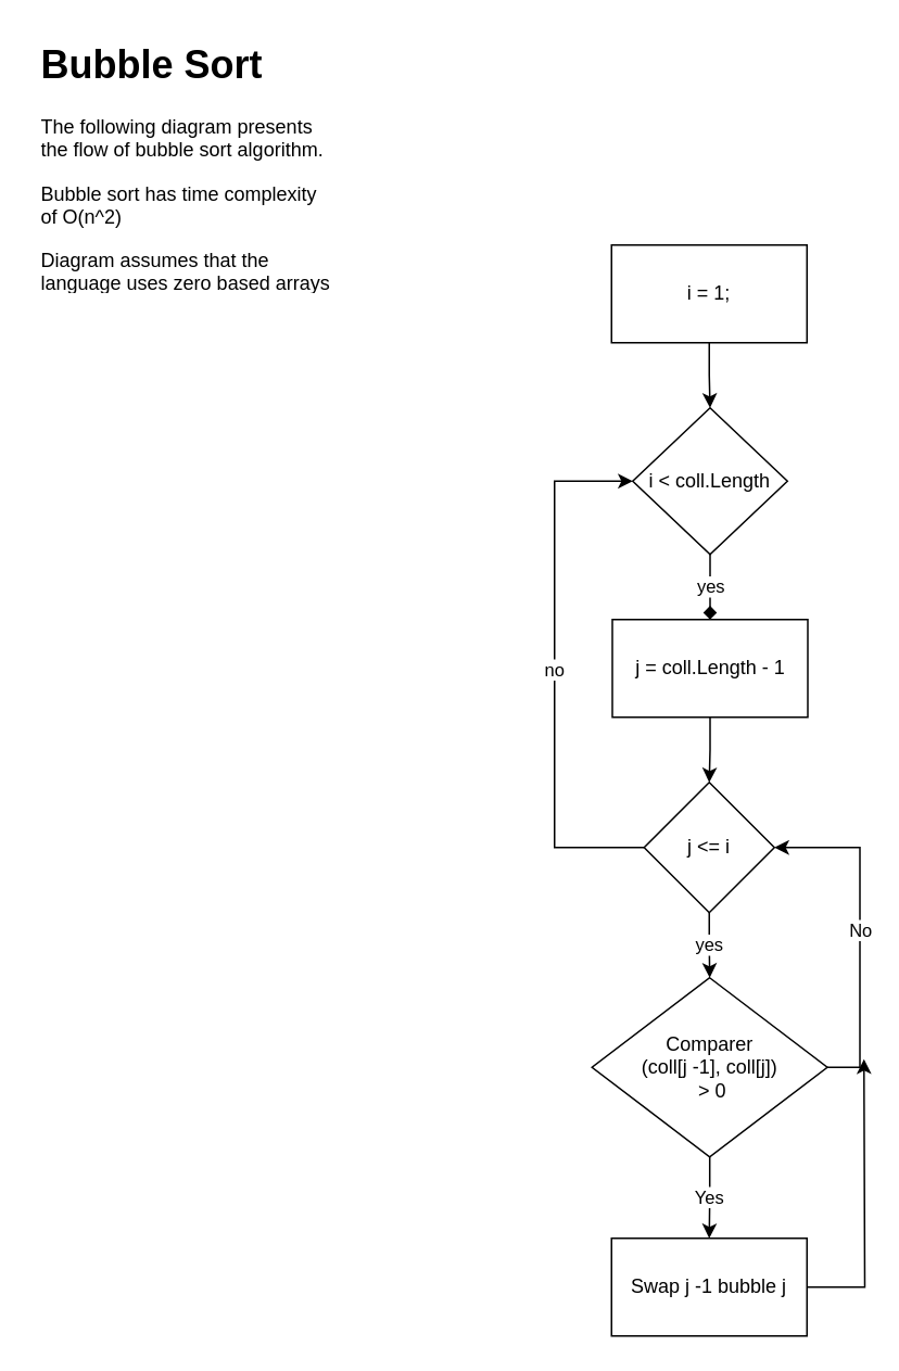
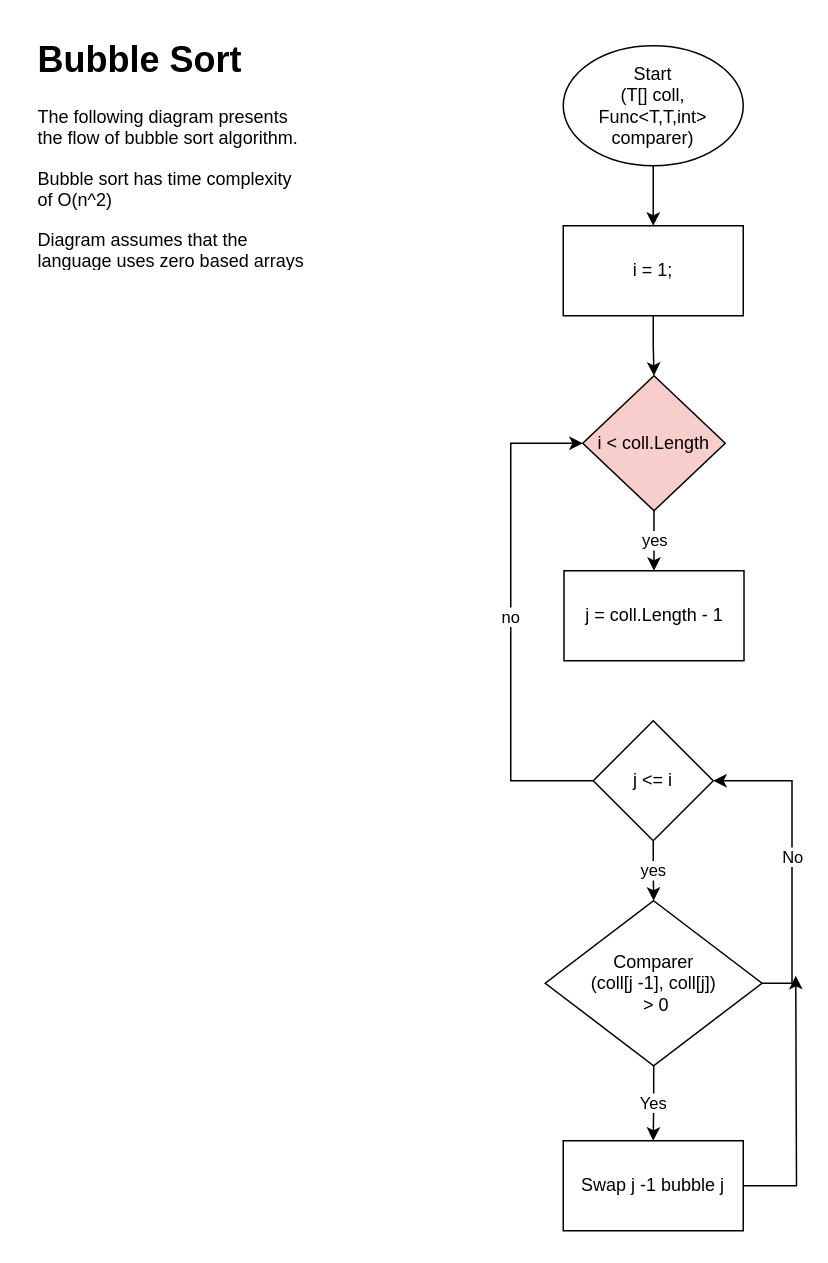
+ <mxCell id="3" value="&lt;div&gt;Start&lt;/div&gt;&lt;div&gt;(T[] coll, Func&amp;lt;T,T,int&amp;gt; comparer)&lt;br&gt;&lt;/div&gt;" style="ellipse;whiteSpace=wrap;html=1;" vertex="1" parent="1"><mxGeometry x="375" y="30" width="120" height="80" as="geometry" /></mxCell>
+ <mxCell id="2" value="" style="edgeStyle=orthogonalEdgeStyle;rounded=0;orthogonalLoop=1;jettySize=auto;html=1;" edge="1" parent="1" source="3" target="6"><mxGeometry relative="1" as="geometry" /></mxCell>
- <mxCell id="8" value="i &amp;lt; coll.Length" style="rhombus;whiteSpace=wrap;html=1;" vertex="1" parent="1"><mxGeometry x="388" y="250" width="95" height="90" as="geometry" /></mxCell>
+ <mxCell id="8" value="i &amp;lt; coll.Length" style="rhombus;whiteSpace=wrap;html=1;fillColor=#f8cecc;" vertex="1" parent="1"><mxGeometry x="388" y="250" width="95" height="90" as="geometry" /></mxCell>
- <mxCell id="7" value="yes" style="edgeStyle=orthogonalEdgeStyle;rounded=0;orthogonalLoop=1;jettySize=auto;html=1;endArrow=diamond;" edge="1" parent="1" source="8" target="13"><mxGeometry relative="1" as="geometry" /></mxCell>
+ <mxCell id="7" value="yes" style="edgeStyle=orthogonalEdgeStyle;rounded=0;orthogonalLoop=1;jettySize=auto;html=1;" edge="1" parent="1" source="8" target="13"><mxGeometry relative="1" as="geometry" /></mxCell>
- <mxCell id="12" value="" style="edgeStyle=orthogonalEdgeStyle;rounded=0;orthogonalLoop=1;jettySize=auto;html=1;" edge="1" parent="1" source="13" target="11"><mxGeometry relative="1" as="geometry" /></mxCell>
